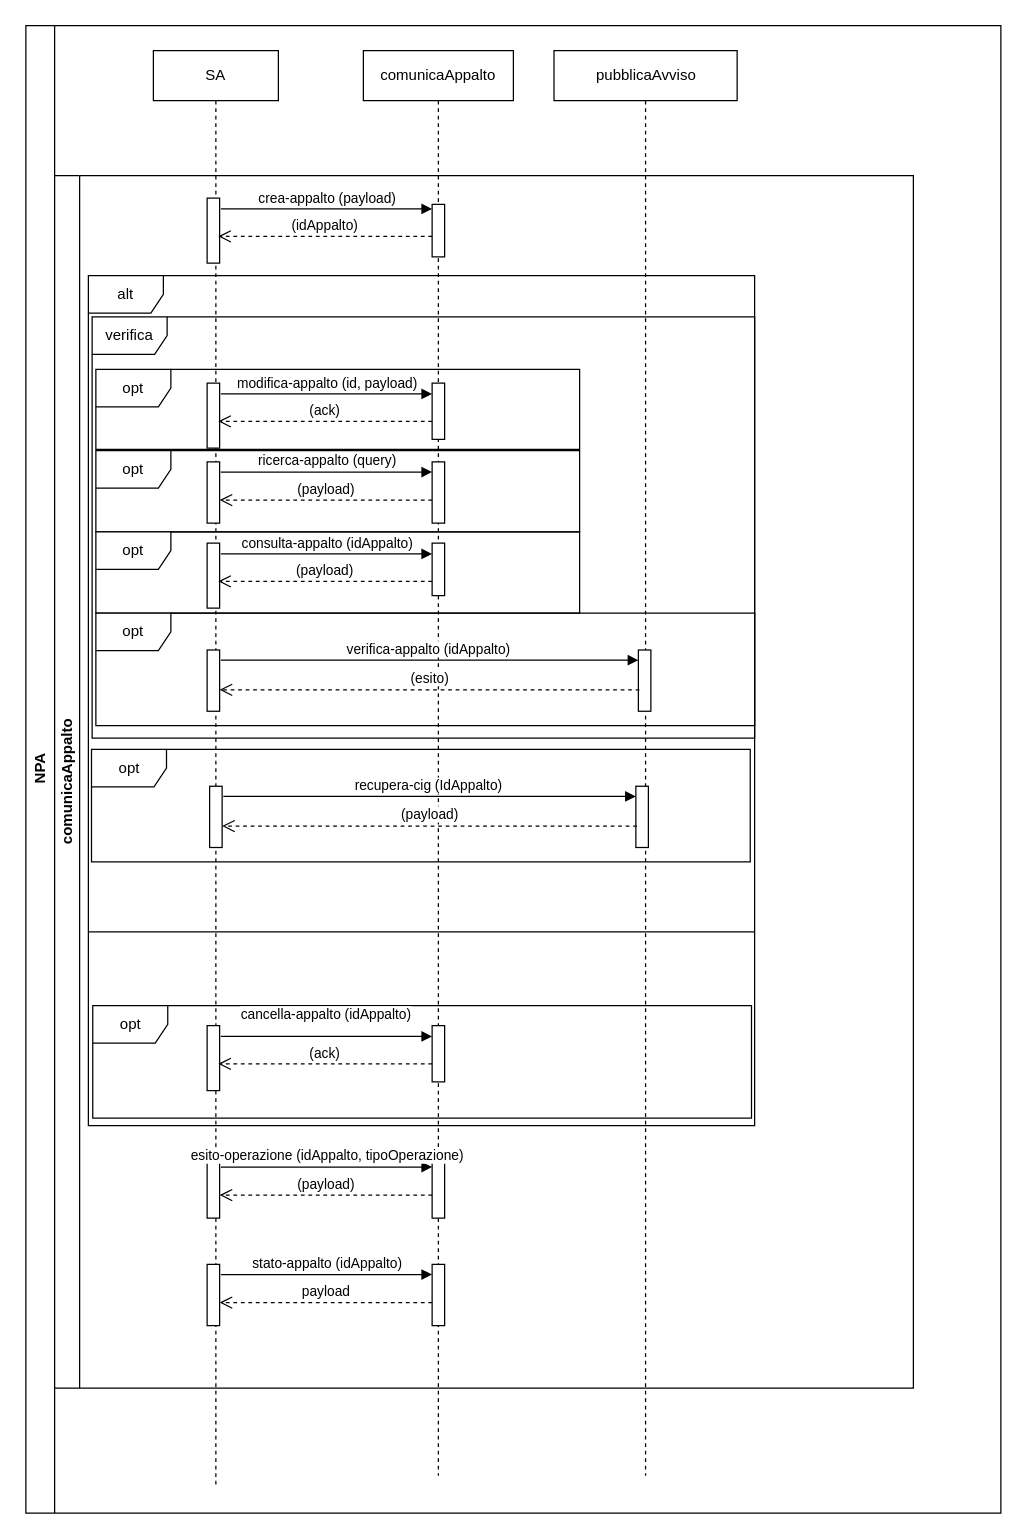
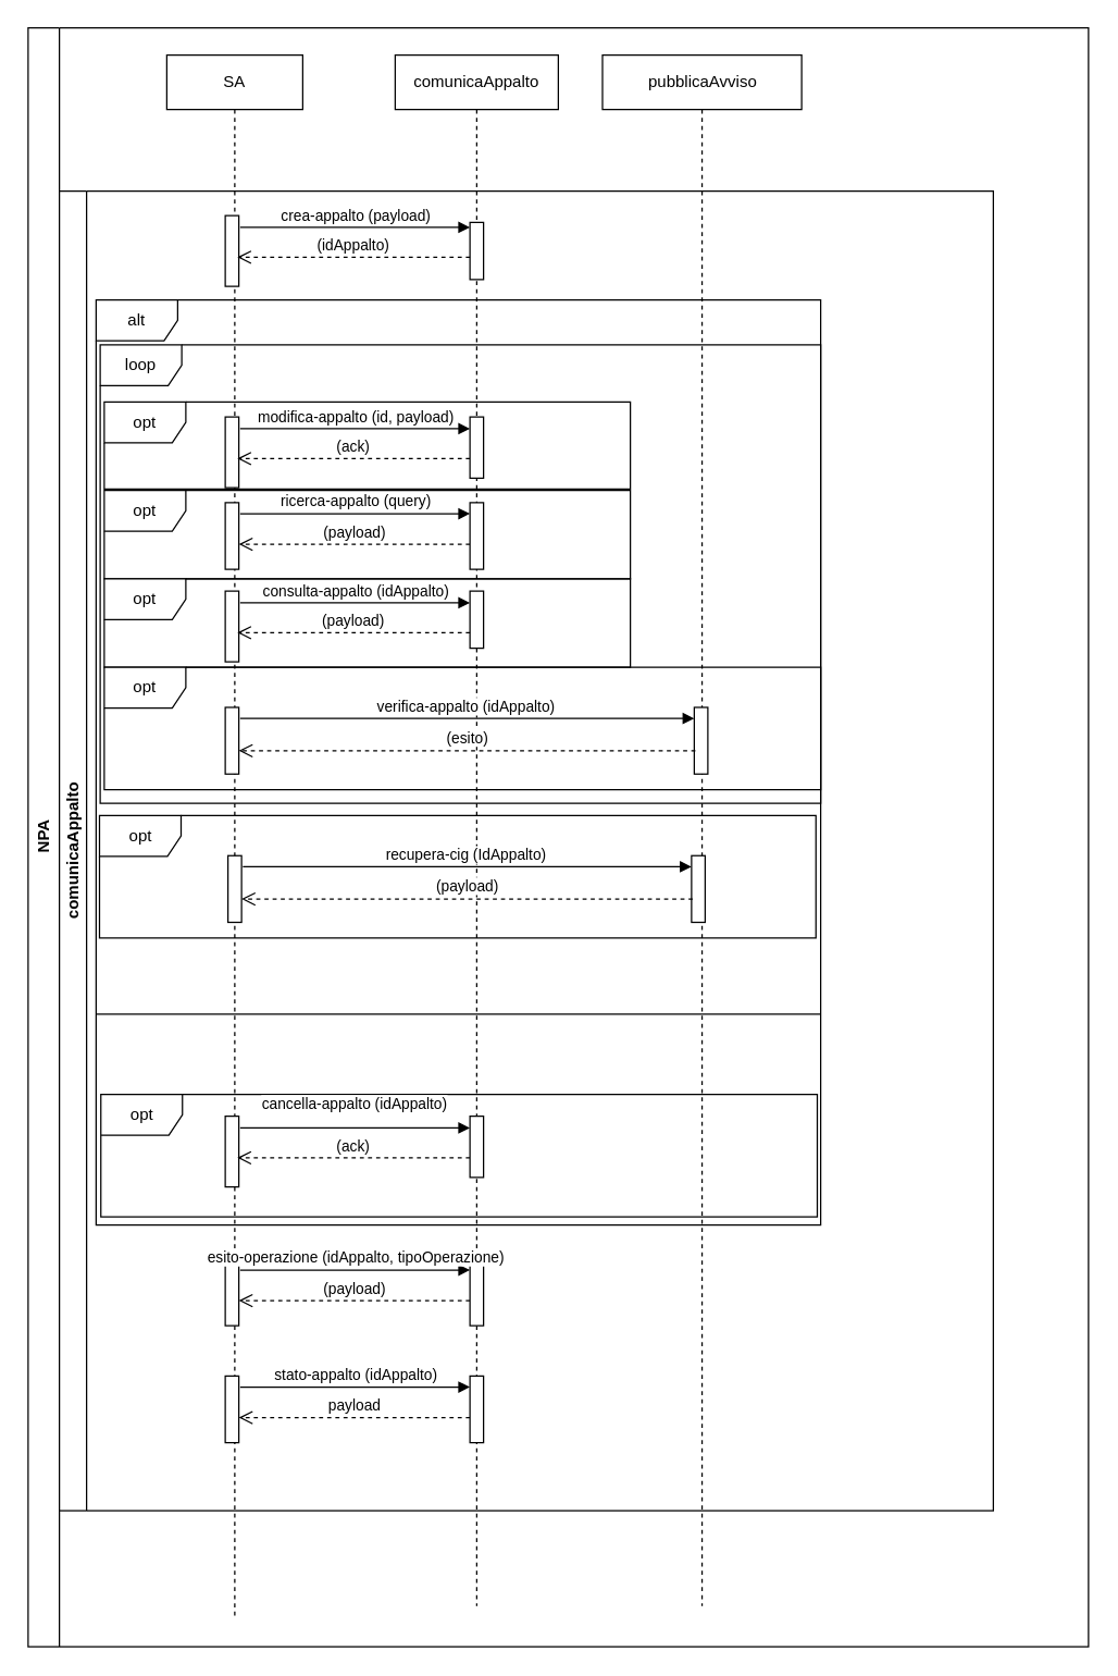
- <mxCell id="13" value="verifica" style="shape=umlFrame;whiteSpace=wrap;html=1;" vertex="1" parent="10"><mxGeometry x="30" y="113" width="530" height="337" as="geometry" /></mxCell>
+ <mxCell id="13" value="loop" style="shape=umlFrame;whiteSpace=wrap;html=1;" vertex="1" parent="10"><mxGeometry x="30" y="113" width="530" height="337" as="geometry" /></mxCell>
